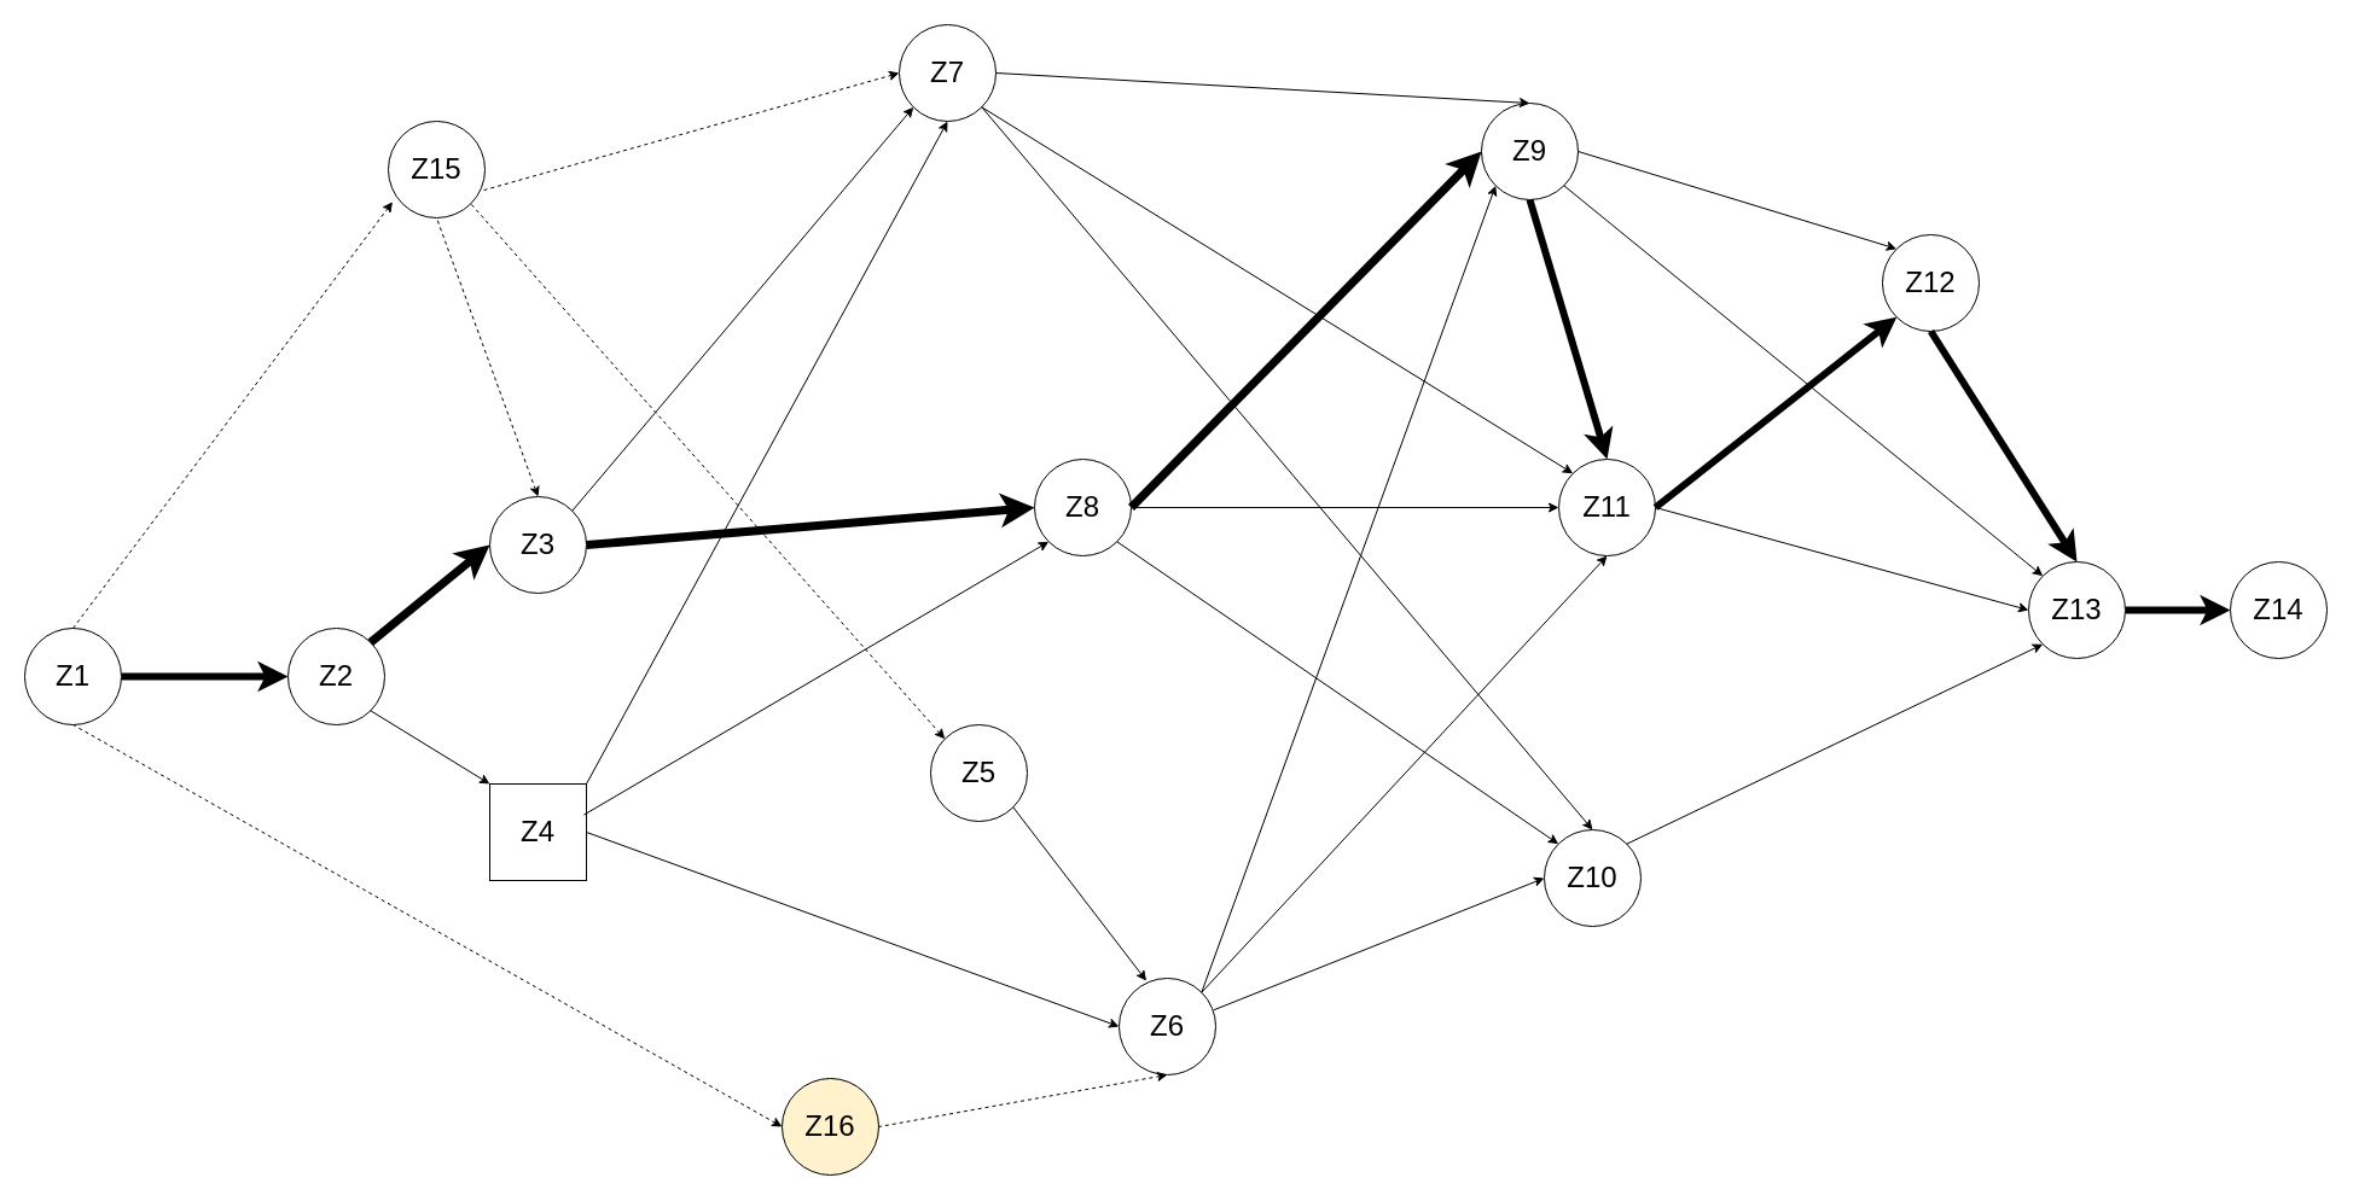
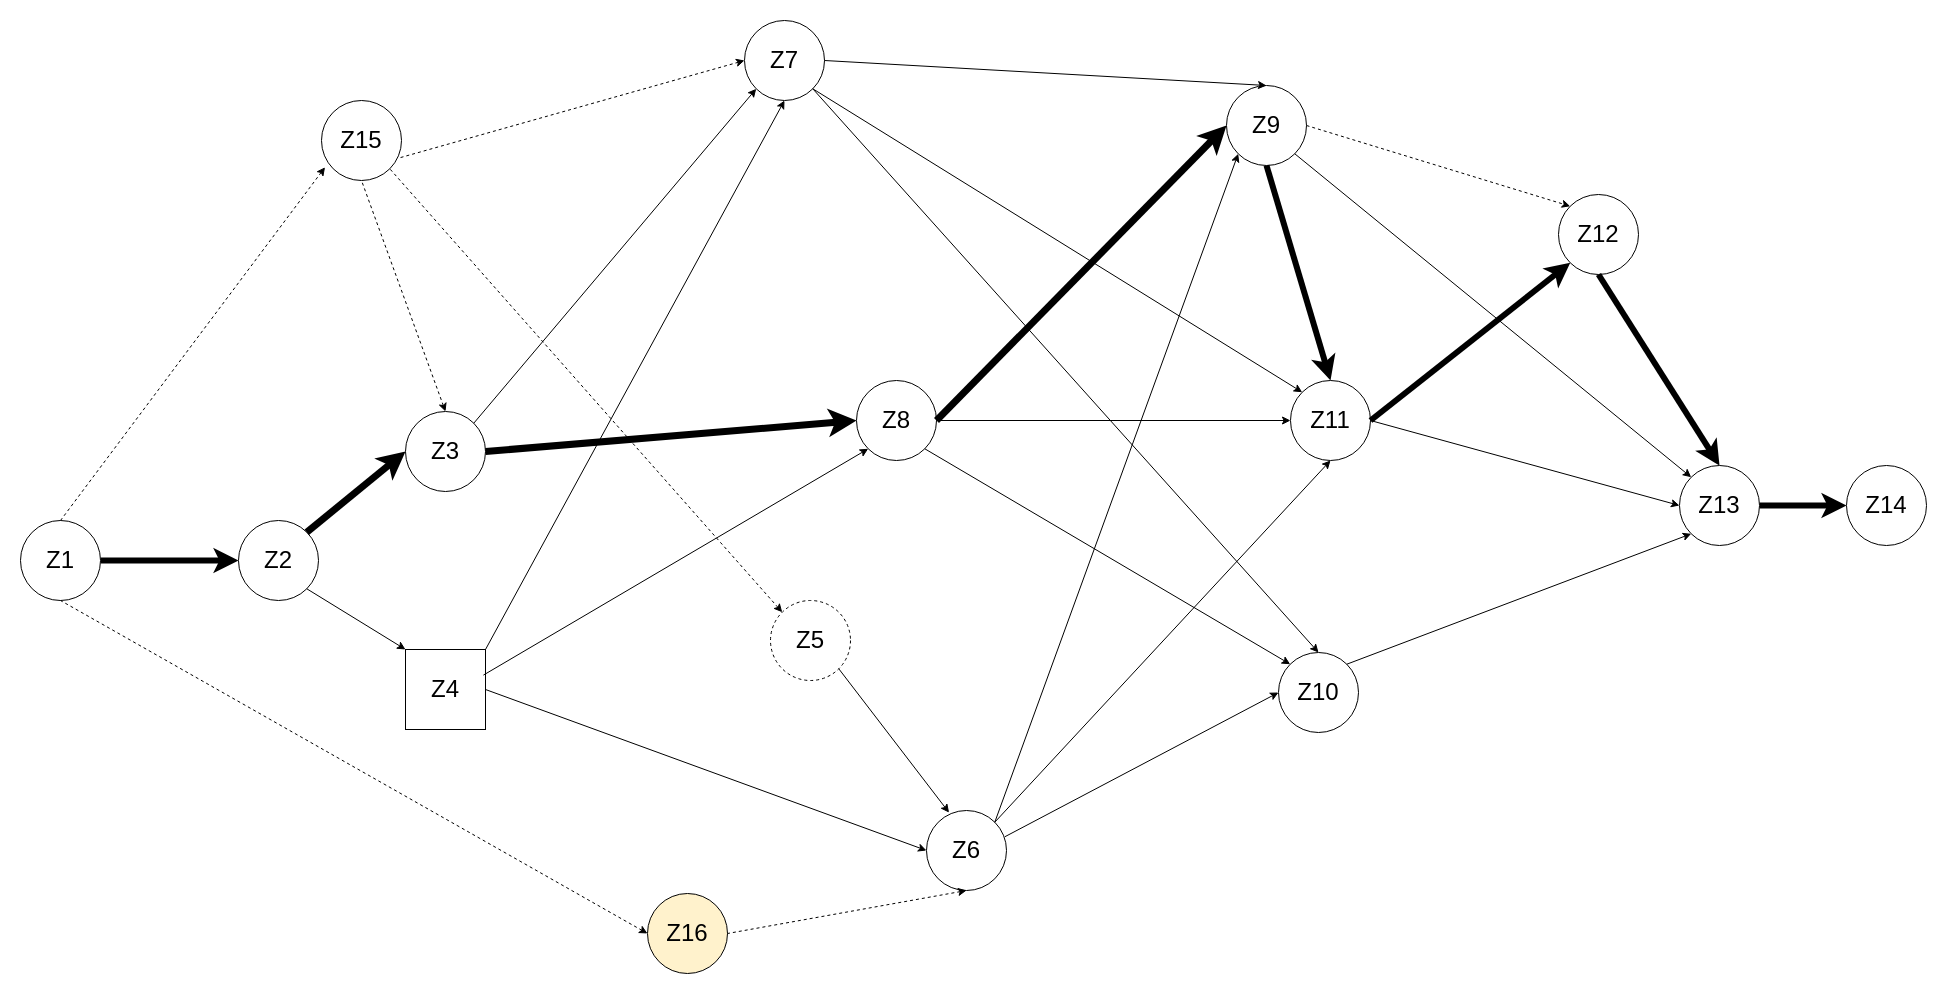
- <mxCell id="42" value="" style="endArrow=classic;html=1;rounded=0;exitX=1;exitY=0.5;exitDx=0;exitDy=0;entryX=0;entryY=0;entryDx=0;entryDy=0;" edge="1" parent="1" source="12" target="16"><mxGeometry width="50" height="50" relative="1" as="geometry"><mxPoint x="1391" y="140" as="sourcePoint" /><mxPoint x="1518" y="27" as="targetPoint" /></mxGeometry></mxCell>
+ <mxCell id="42" value="" style="endArrow=classic;html=1;rounded=0;exitX=1;exitY=0.5;exitDx=0;exitDy=0;entryX=0;entryY=0;entryDx=0;entryDy=0;dashed=1;" edge="1" parent="1" source="12" target="16"><mxGeometry width="50" height="50" relative="1" as="geometry"><mxPoint x="1391" y="140" as="sourcePoint" /><mxPoint x="1518" y="27" as="targetPoint" /></mxGeometry></mxCell>
- <mxCell id="10" value="&lt;span style=&quot;font-size: 24px;&quot;&gt;Z5&lt;/span&gt;" style="ellipse;whiteSpace=wrap;html=1;aspect=fixed;" vertex="1" parent="1"><mxGeometry x="770" y="600" width="80" height="80" as="geometry" /></mxCell>
+ <mxCell id="10" value="&lt;span style=&quot;font-size: 24px;&quot;&gt;Z5&lt;/span&gt;" style="ellipse;whiteSpace=wrap;html=1;aspect=fixed;dashed=1;" vertex="1" parent="1"><mxGeometry x="770" y="600" width="80" height="80" as="geometry" /></mxCell>
- <mxCell id="17" value="&lt;span style=&quot;font-size: 24px;&quot;&gt;Z10&lt;/span&gt;" style="ellipse;whiteSpace=wrap;html=1;aspect=fixed;" vertex="1" parent="1"><mxGeometry x="1278" y="687" width="80" height="80" as="geometry" /></mxCell>
+ <mxCell id="17" value="&lt;span style=&quot;font-size: 24px;&quot;&gt;Z10&lt;/span&gt;" style="ellipse;whiteSpace=wrap;html=1;aspect=fixed;" vertex="1" parent="1"><mxGeometry x="1278" y="652" width="80" height="80" as="geometry" /></mxCell>
